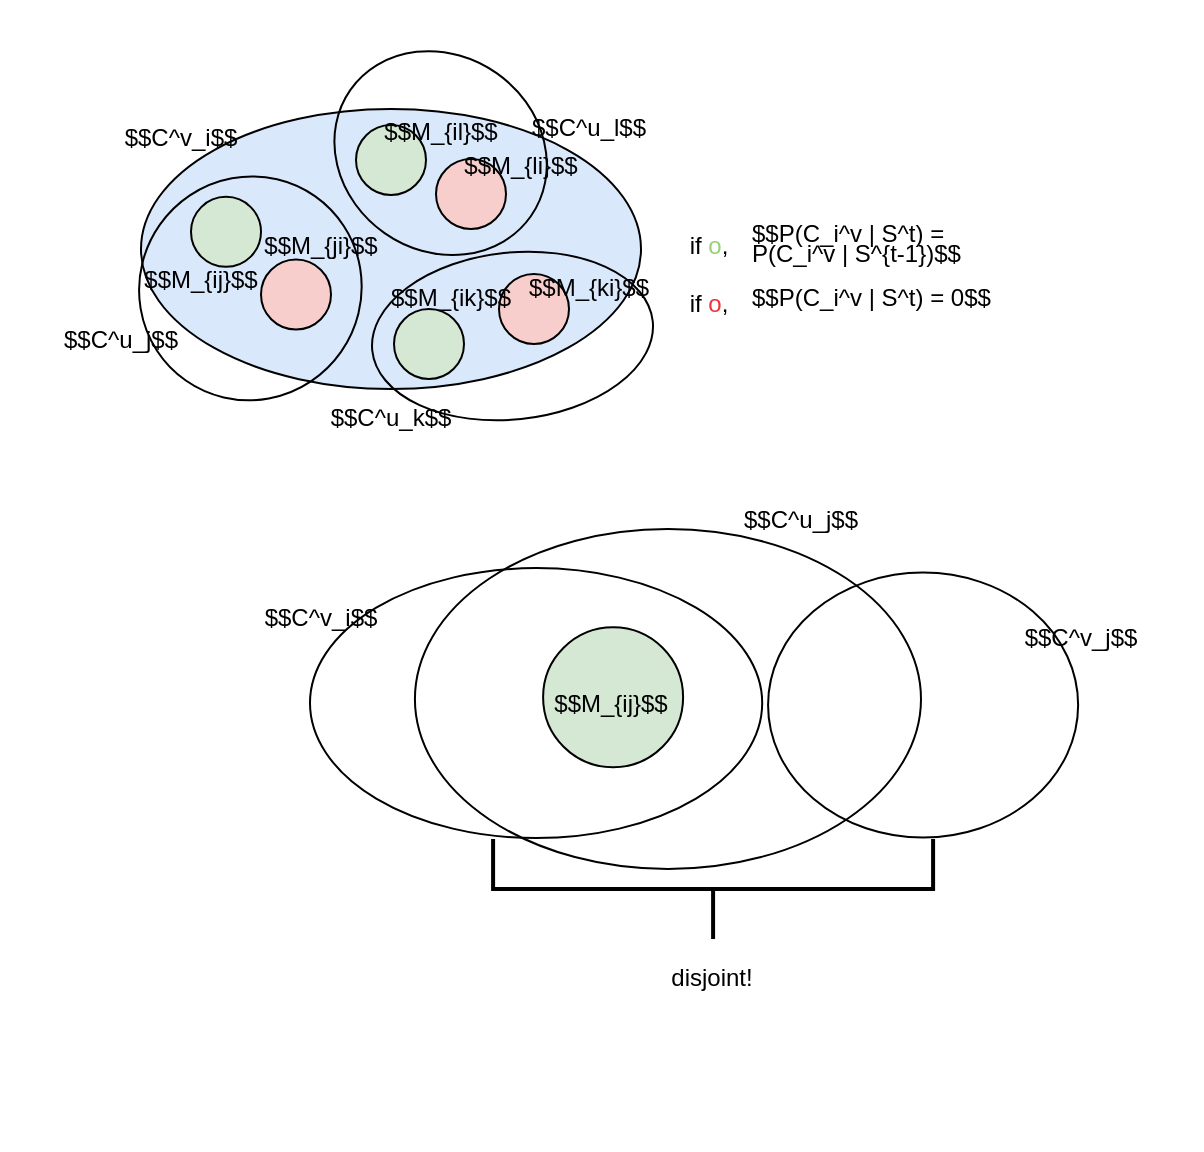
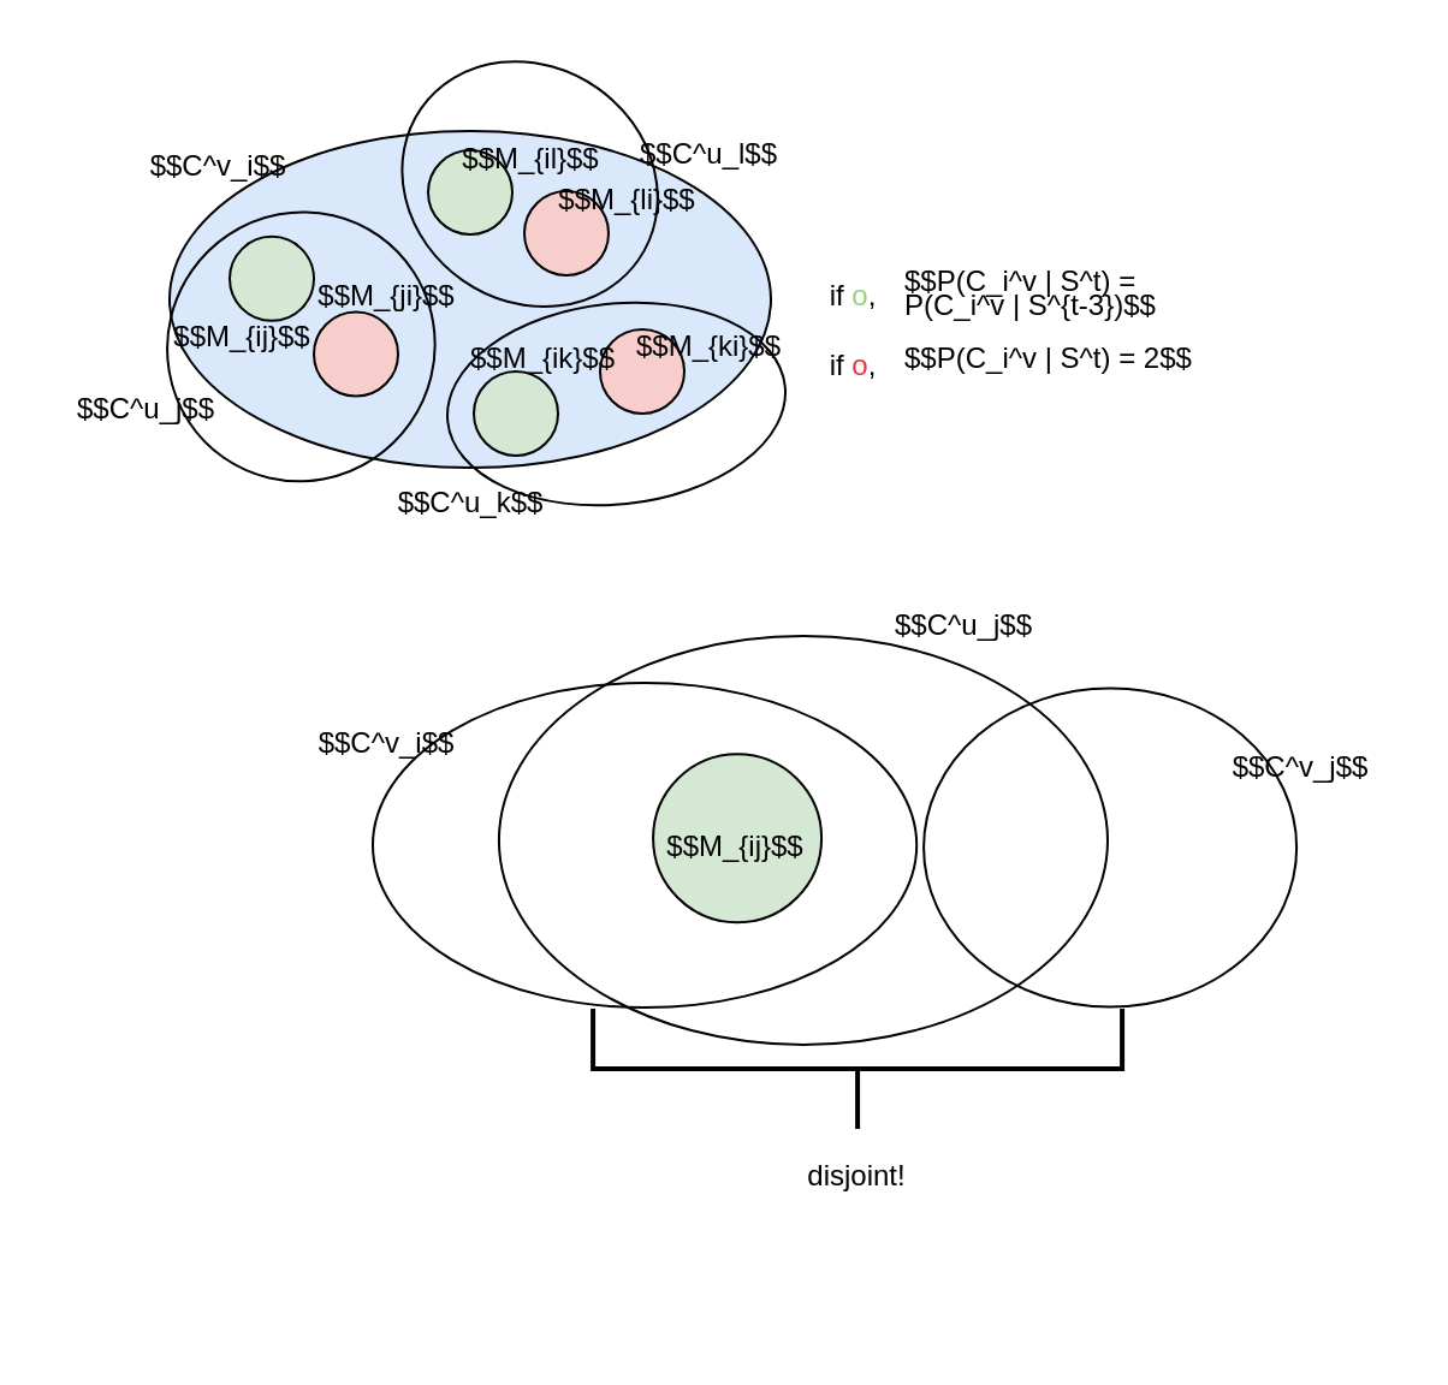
- <mxCell id="9" value="&lt;p style=&quot;line-height: 80%;&quot;&gt;$$P(C_i^v | S^t) = P(C_i^v | S^{t-1})$$&lt;/p&gt;" style="text;html=1;align=left;verticalAlign=middle;whiteSpace=wrap;rounded=0;horizontal=1;spacing=2;" vertex="1" parent="1"><mxGeometry x="374" y="97" width="139" height="50" as="geometry" /></mxCell>
+ <mxCell id="9" value="&lt;p style=&quot;line-height: 80%;&quot;&gt;$$P(C_i^v | S^t) = P(C_i^v | S^{t-3})$$&lt;/p&gt;" style="text;html=1;align=left;verticalAlign=middle;whiteSpace=wrap;rounded=0;horizontal=1;spacing=2;" vertex="1" parent="1"><mxGeometry x="374" y="97" width="139" height="50" as="geometry" /></mxCell>
- <mxCell id="10" value="&lt;p style=&quot;line-height: 80%;&quot;&gt;$$P(C_i^v | S^t) = 0$$&lt;/p&gt;" style="text;html=1;align=left;verticalAlign=middle;whiteSpace=wrap;rounded=0;horizontal=1;spacing=2;" vertex="1" parent="1"><mxGeometry x="374" y="124" width="139" height="50" as="geometry" /></mxCell>
+ <mxCell id="10" value="&lt;p style=&quot;line-height: 80%;&quot;&gt;$$P(C_i^v | S^t) = 2$$&lt;/p&gt;" style="text;html=1;align=left;verticalAlign=middle;whiteSpace=wrap;rounded=0;horizontal=1;spacing=2;" vertex="1" parent="1"><mxGeometry x="374" y="124" width="139" height="50" as="geometry" /></mxCell>
